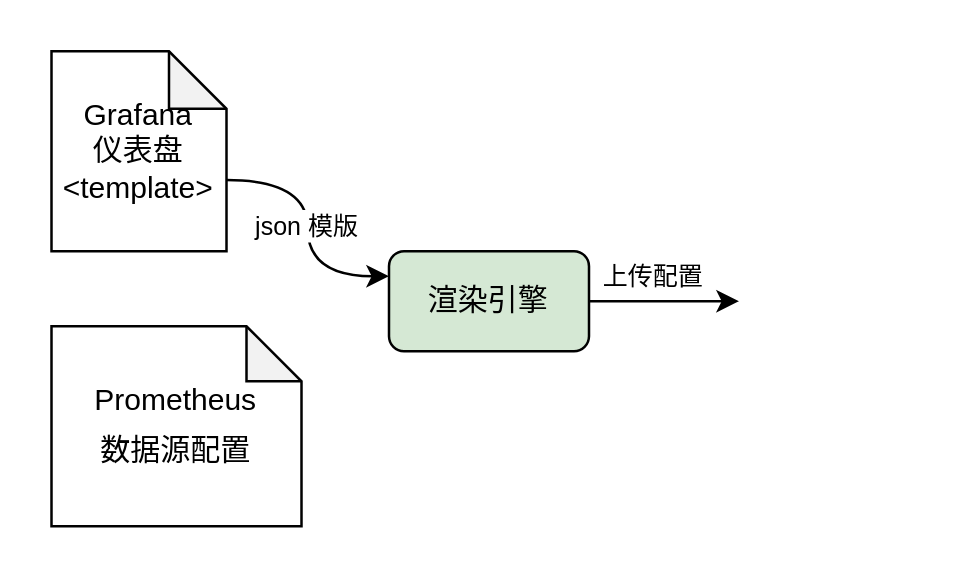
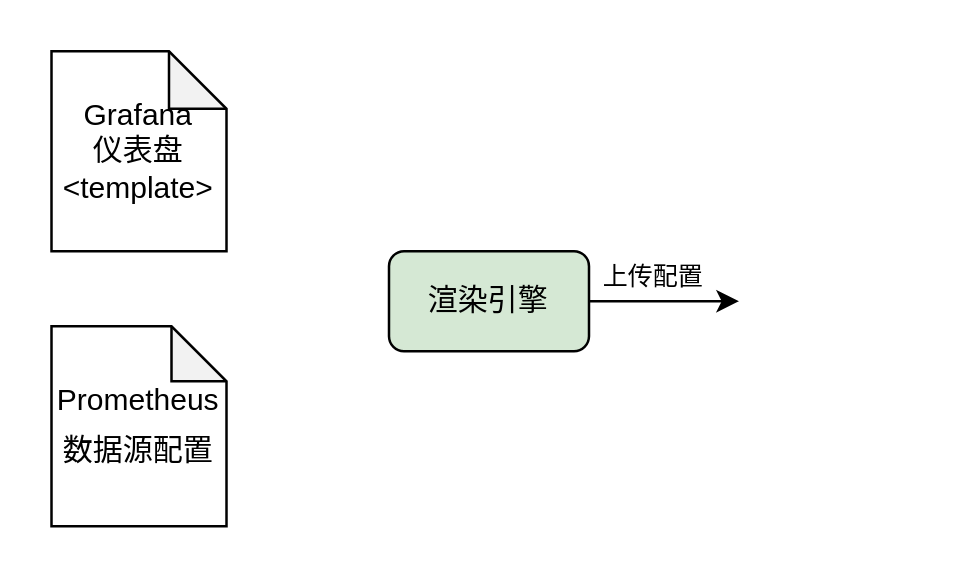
- <mxCell id="2" style="edgeStyle=orthogonalEdgeStyle;rounded=0;orthogonalLoop=1;jettySize=auto;html=1;exitX=0;exitY=0;exitDx=70;exitDy=51.5;exitPerimeter=0;entryX=0;entryY=0.25;entryDx=0;entryDy=0;curved=1;" edge="1" parent="1" source="4" target="7"><mxGeometry relative="1" as="geometry" /></mxCell>
- <mxCell id="3" value="&lt;font style=&quot;font-size: 10px;&quot;&gt;json 模版&lt;/font&gt;" style="edgeLabel;html=1;align=center;verticalAlign=middle;resizable=0;points=[];" vertex="1" connectable="0" parent="2"><mxGeometry x="-0.031" y="-1" relative="1" as="geometry"><mxPoint as="offset" /></mxGeometry></mxCell>
- <mxCell id="5" value="&lt;div style=&quot;line-height: 160%;&quot;&gt;Prometheus&lt;div style=&quot;line-height: 160%;&quot;&gt;数据源配置&lt;/div&gt;&lt;/div&gt;" style="shape=note;whiteSpace=wrap;html=1;backgroundOutline=1;darkOpacity=0.05;size=22;" vertex="1" parent="1"><mxGeometry x="20" y="130" width="100" height="80" as="geometry" /></mxCell>
+ <mxCell id="5" value="&lt;div style=&quot;line-height: 160%;&quot;&gt;Prometheus&lt;div style=&quot;line-height: 160%;&quot;&gt;数据源配置&lt;/div&gt;&lt;/div&gt;" style="shape=note;whiteSpace=wrap;html=1;backgroundOutline=1;darkOpacity=0.05;size=22;" vertex="1" parent="1"><mxGeometry x="20" y="130" width="70" height="80" as="geometry" /></mxCell>
